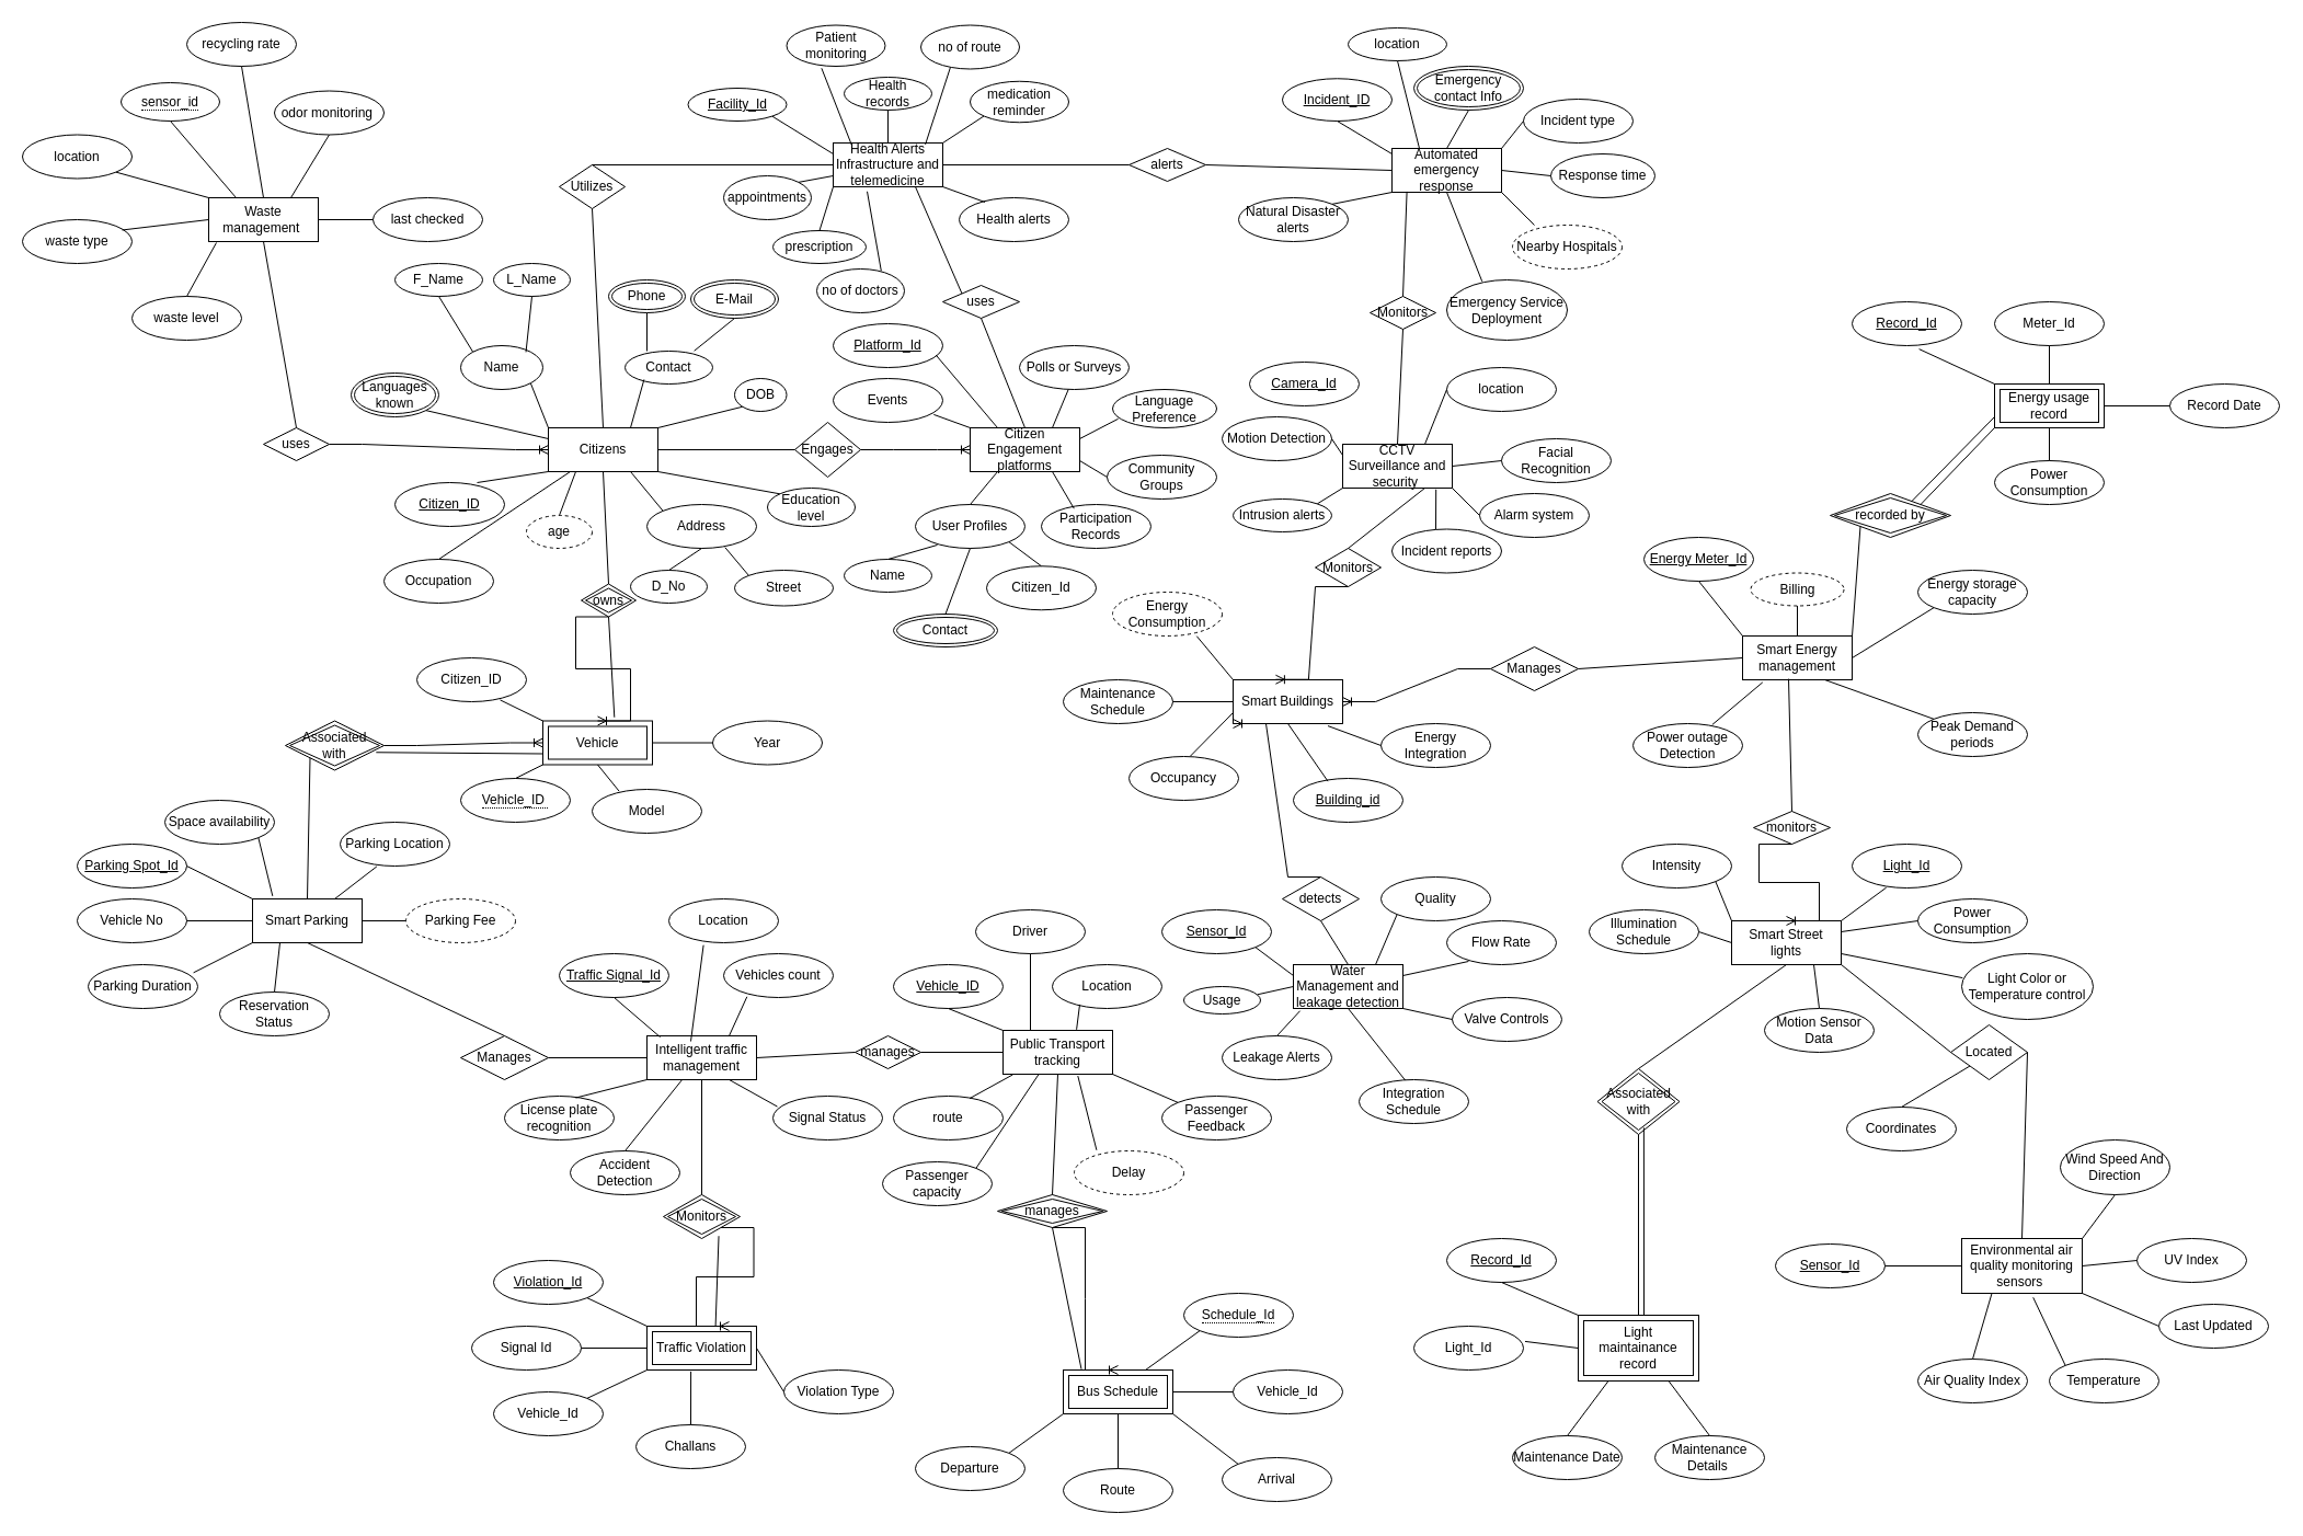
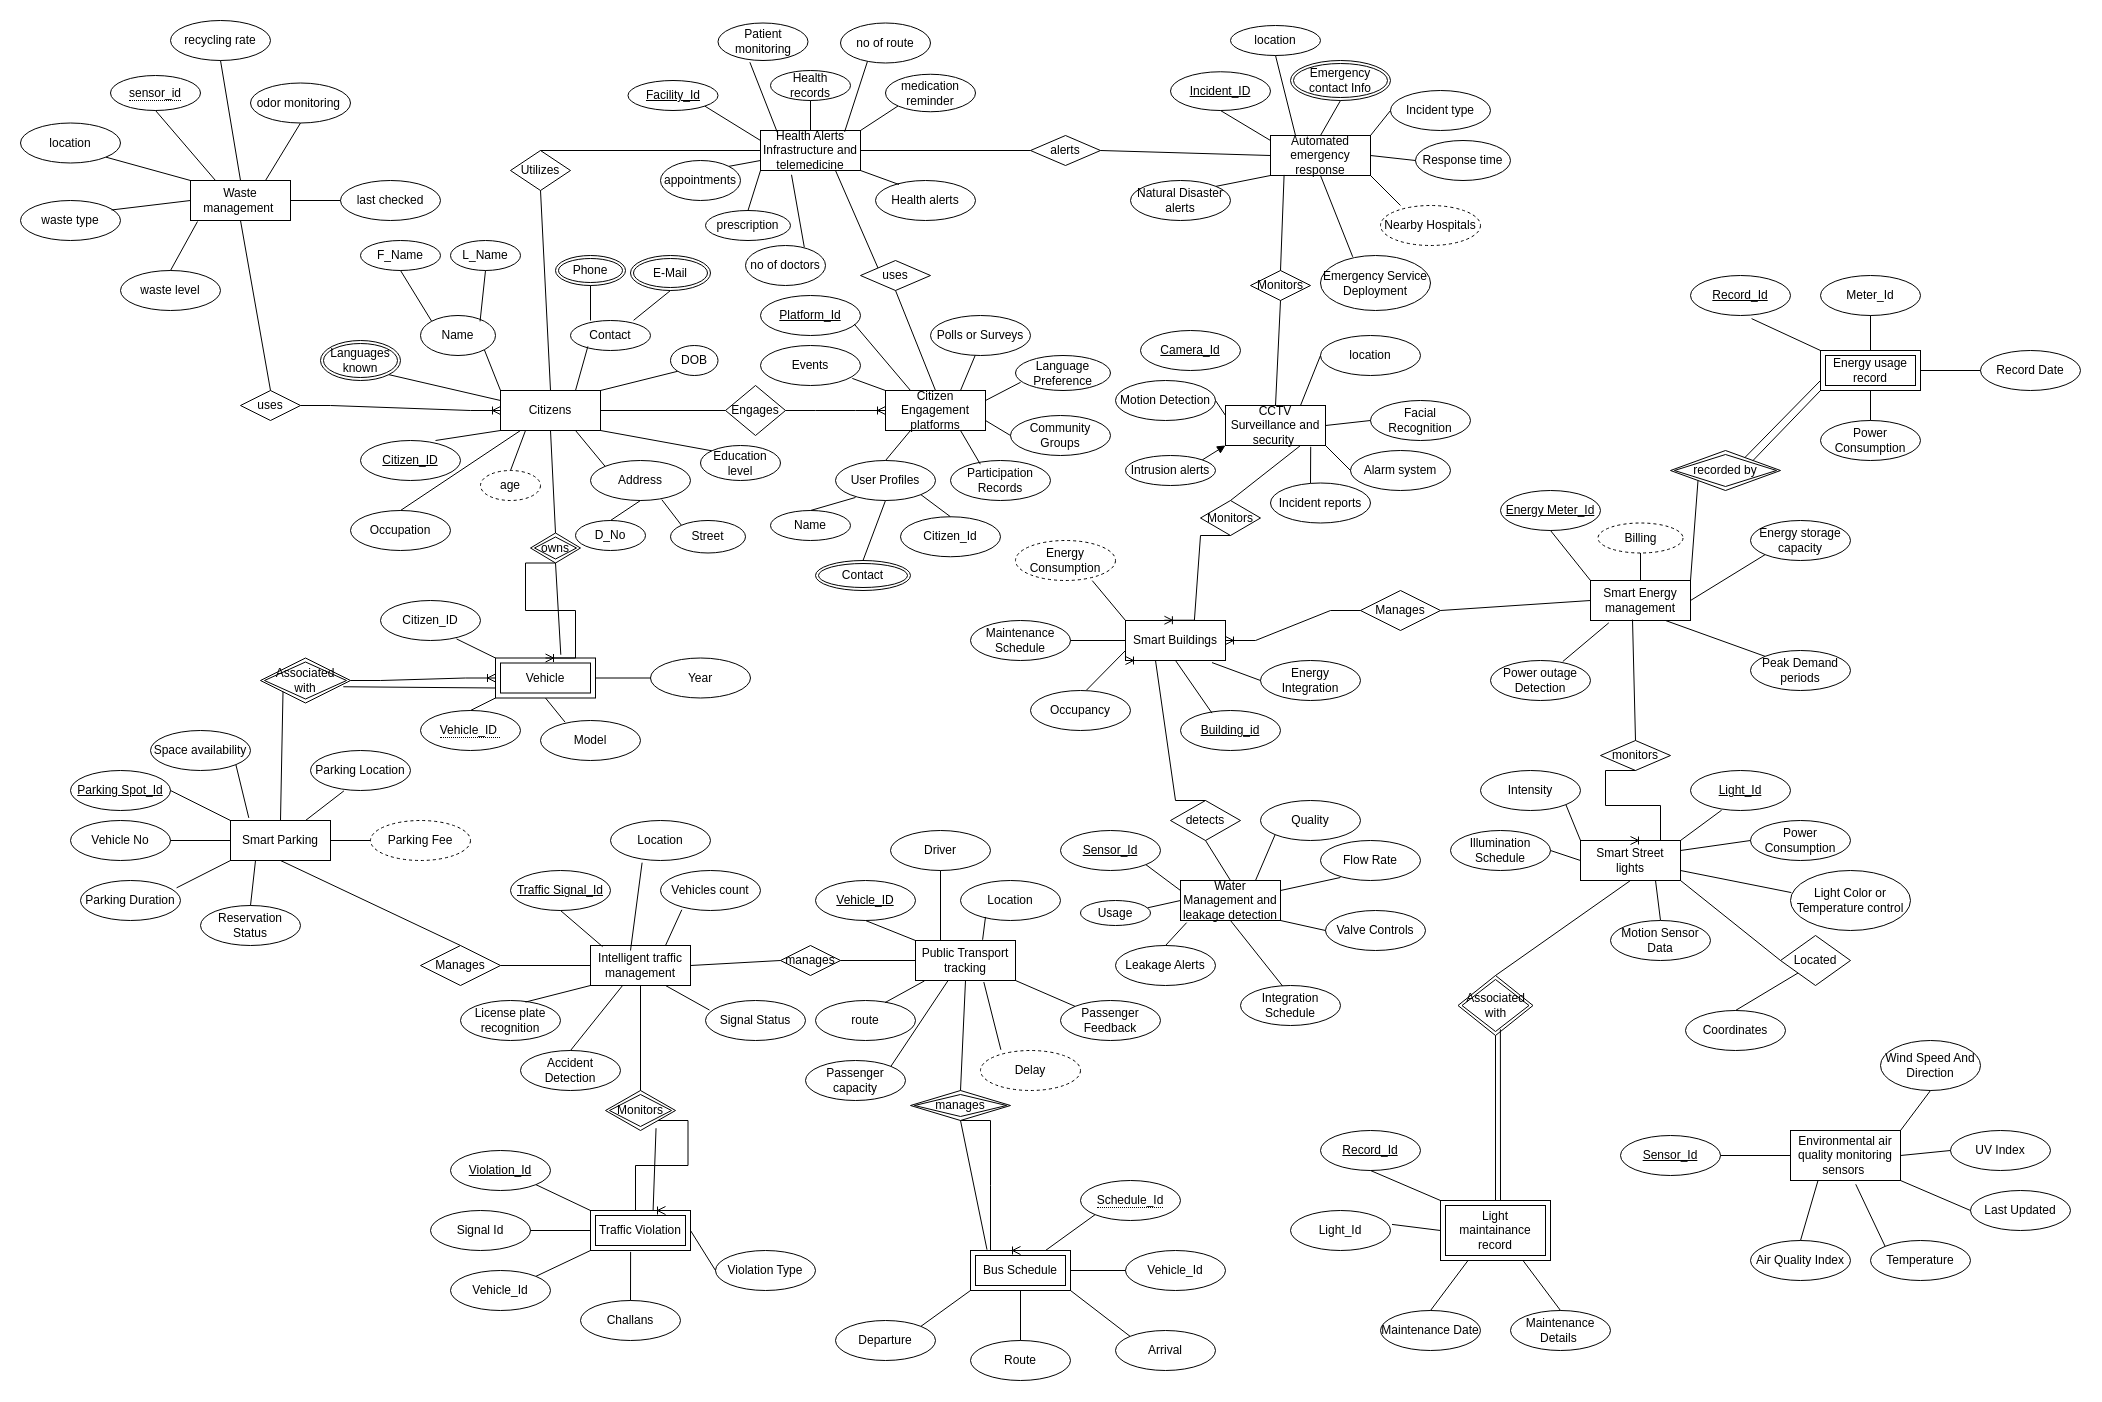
- <mxCell id="173" value="" style="endArrow=none;html=1;rounded=0;exitX=1;exitY=0;exitDx=0;exitDy=0;entryX=0;entryY=1;entryDx=0;entryDy=0;" edge="1" parent="1" source="172" target="13"><mxGeometry relative="1" as="geometry"><mxPoint x="1170" y="440" as="sourcePoint" /><mxPoint x="1330" y="440" as="targetPoint" /></mxGeometry></mxCell>
+ <mxCell id="173" value="" style="endArrow=block;html=1;rounded=0;exitX=1;exitY=0;exitDx=0;exitDy=0;entryX=0;entryY=1;entryDx=0;entryDy=0;" edge="1" parent="1" source="172" target="13"><mxGeometry relative="1" as="geometry"><mxPoint x="1170" y="440" as="sourcePoint" /><mxPoint x="1330" y="440" as="targetPoint" /></mxGeometry></mxCell>
- <mxCell id="93" value="Street" style="ellipse;whiteSpace=wrap;html=1;align=center;" vertex="1" parent="1"><mxGeometry x="670" y="520" width="90" height="32.5" as="geometry" /></mxCell>
+ <mxCell id="93" value="Street" style="ellipse;whiteSpace=wrap;html=1;align=center;" vertex="1" parent="1"><mxGeometry x="670" y="520" width="75" height="32.5" as="geometry" /></mxCell>
- <mxCell id="21" value="" style="endArrow=none;html=1;rounded=0;exitX=1;exitY=0.5;exitDx=0;exitDy=0;entryX=0.5;entryY=0;entryDx=0;entryDy=0;" edge="1" parent="1" source="19" target="3"><mxGeometry relative="1" as="geometry"><mxPoint x="750" y="650" as="sourcePoint" /><mxPoint x="910" y="650" as="targetPoint" /></mxGeometry></mxCell>
